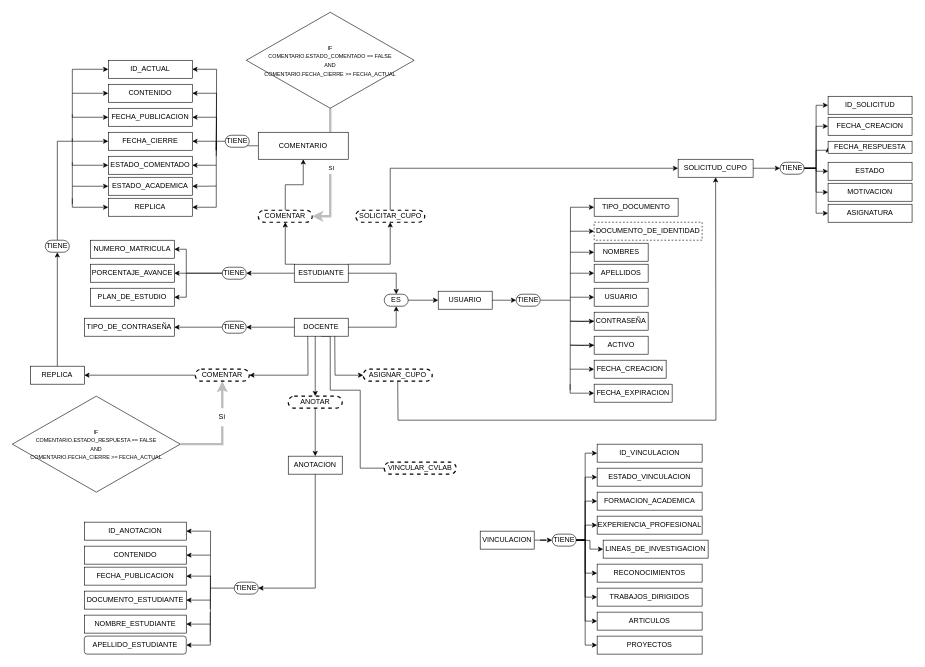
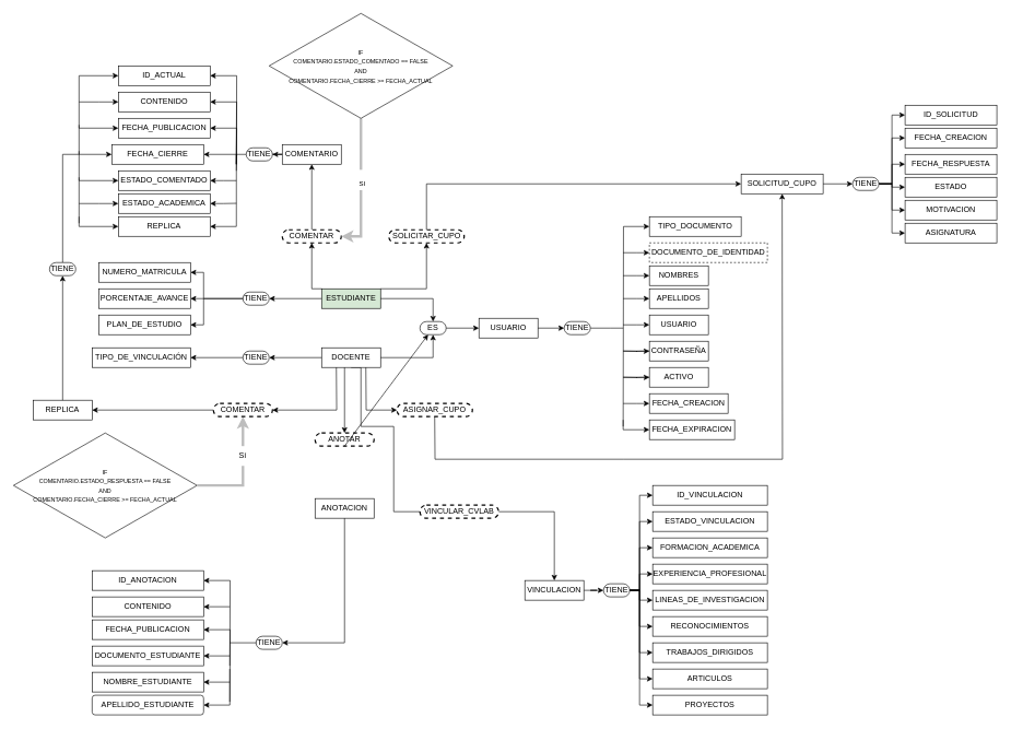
- <mxCell id="68" value="FECHA_CIERRE" style="rounded=0;whiteSpace=wrap;html=1;" parent="1" vertex="1"><mxGeometry x="180" y="220" width="140" height="30" as="geometry" /></mxCell>
+ <mxCell id="68" value="FECHA_CIERRE" style="rounded=0;whiteSpace=wrap;html=1;" parent="1" vertex="1"><mxGeometry x="170" y="220" width="140" height="30" as="geometry" /></mxCell>
- <mxCell id="55" value="COMENTARIO" style="rounded=0;whiteSpace=wrap;html=1;" parent="1" vertex="1"><mxGeometry x="430" y="220" width="150" height="45" as="geometry" /></mxCell>
+ <mxCell id="55" value="COMENTARIO" style="rounded=0;whiteSpace=wrap;html=1;" parent="1" vertex="1"><mxGeometry x="430" y="220" width="90" height="30" as="geometry" /></mxCell>
- <mxCell id="108" value="FECHA_RESPUESTA" style="rounded=0;whiteSpace=wrap;html=1;" parent="1" vertex="1"><mxGeometry x="1380" y="235" width="140" height="20" as="geometry" /></mxCell>
+ <mxCell id="108" value="FECHA_RESPUESTA" style="rounded=0;whiteSpace=wrap;html=1;" parent="1" vertex="1"><mxGeometry x="1380" y="235" width="140" height="30" as="geometry" /></mxCell>
- <mxCell id="4" value="ESTUDIANTE" style="rounded=0;whiteSpace=wrap;html=1;" parent="1" vertex="1"><mxGeometry x="490" y="440" width="90" height="30" as="geometry" /></mxCell>
+ <mxCell id="4" value="ESTUDIANTE" style="rounded=0;whiteSpace=wrap;html=1;fillColor=#d5e8d4;" parent="1" vertex="1"><mxGeometry x="490" y="440" width="90" height="30" as="geometry" /></mxCell>
- <mxCell id="34" value="TIPO_DE_CONTRASEÑA" style="rounded=0;whiteSpace=wrap;html=1;" parent="1" vertex="1"><mxGeometry x="140" y="530" width="150" height="30" as="geometry" /></mxCell>
+ <mxCell id="34" value="TIPO_DE_VINCULACIÓN" style="rounded=0;whiteSpace=wrap;html=1;" parent="1" vertex="1"><mxGeometry x="140" y="530" width="150" height="30" as="geometry" /></mxCell>
- <mxCell id="110" value="" style="endArrow=classic;html=1;rounded=0;exitX=0.5;exitY=1;exitDx=0;exitDy=0;entryX=0.5;entryY=0;entryDx=0;entryDy=0;" parent="1" source="109" target="103" edge="1"><mxGeometry width="50" height="50" relative="1" as="geometry"><mxPoint x="640" y="800" as="sourcePoint" /><mxPoint x="690" y="750" as="targetPoint" /></mxGeometry></mxCell>
+ <mxCell id="110" value="" style="endArrow=classic;html=1;rounded=0;exitX=0.5;exitY=1;exitDx=0;exitDy=0;" parent="1" source="109" target="7" edge="1"><mxGeometry width="50" height="50" relative="1" as="geometry"><mxPoint x="640" y="800" as="sourcePoint" /><mxPoint x="690" y="750" as="targetPoint" /></mxGeometry></mxCell>
+ <mxCell id="113" style="edgeStyle=orthogonalEdgeStyle;rounded=0;orthogonalLoop=1;jettySize=auto;html=1;startArrow=none;startFill=0;endArrow=classic;endFill=1;entryX=0.5;entryY=0;entryDx=0;entryDy=0;" parent="1" source="114" target="116" edge="1"><mxGeometry relative="1" as="geometry"><mxPoint x="780" y="780" as="targetPoint" /></mxGeometry></mxCell>
- <mxCell id="142" value="LINEAS_DE_INVESTIGACION" style="rounded=0;whiteSpace=wrap;html=1;" parent="1" vertex="1"><mxGeometry x="1005" y="900" width="175" height="30" as="geometry" /></mxCell>
+ <mxCell id="142" value="LINEAS_DE_INVESTIGACION" style="rounded=0;whiteSpace=wrap;html=1;" parent="1" vertex="1"><mxGeometry x="995" y="900" width="175" height="30" as="geometry" /></mxCell>
